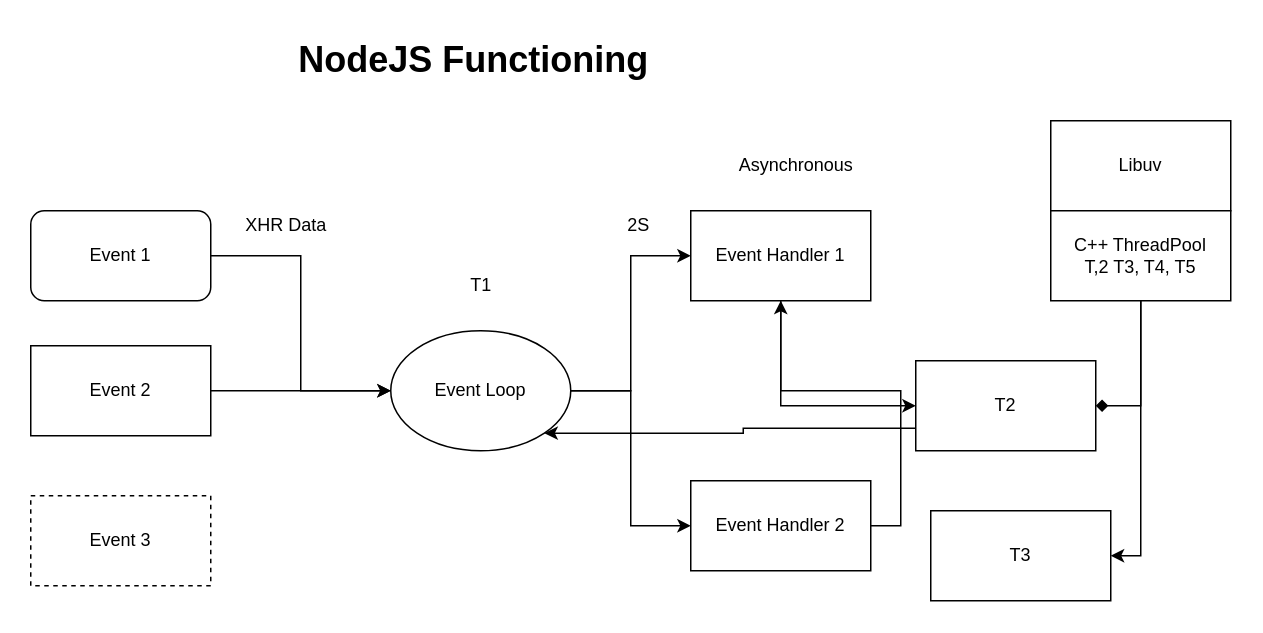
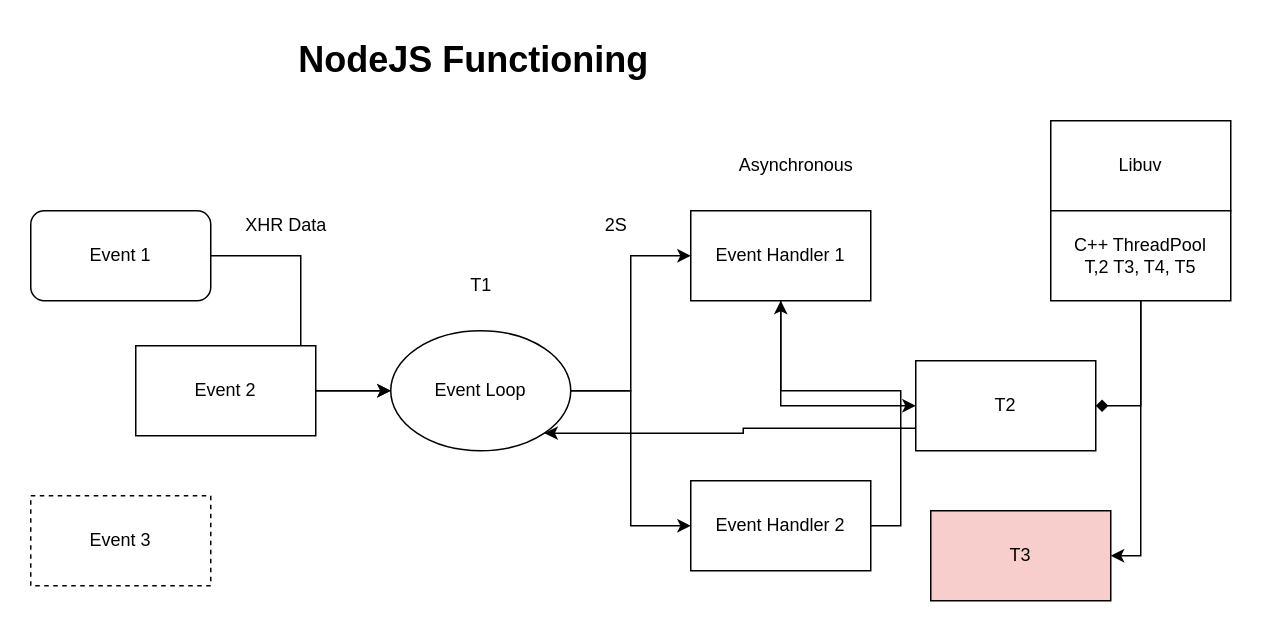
- <mxCell id="24" value="2S" style="text;html=1;align=center;verticalAlign=middle;resizable=0;points=[];autosize=1;strokeColor=none;fillColor=none;" vertex="1" parent="1"><mxGeometry x="410" y="140" width="30" height="20" as="geometry" /></mxCell>
+ <mxCell id="24" value="2S" style="text;html=1;align=center;verticalAlign=middle;resizable=0;points=[];autosize=1;strokeColor=none;fillColor=none;" vertex="1" parent="1"><mxGeometry x="395" y="140" width="30" height="20" as="geometry" /></mxCell>
- <mxCell id="5" value="Event 2" style="rounded=0;whiteSpace=wrap;html=1;" vertex="1" parent="1"><mxGeometry x="20" y="230" width="120" height="60" as="geometry" /></mxCell>
+ <mxCell id="5" value="Event 2" style="rounded=0;whiteSpace=wrap;html=1;" vertex="1" parent="1"><mxGeometry x="90" y="230" width="120" height="60" as="geometry" /></mxCell>
- <mxCell id="23" value="T3" style="rounded=0;whiteSpace=wrap;html=1;" vertex="1" parent="1"><mxGeometry x="620" y="340" width="120" height="60" as="geometry" /></mxCell>
+ <mxCell id="23" value="T3" style="rounded=0;whiteSpace=wrap;html=1;fillColor=#f8cecc;" vertex="1" parent="1"><mxGeometry x="620" y="340" width="120" height="60" as="geometry" /></mxCell>
